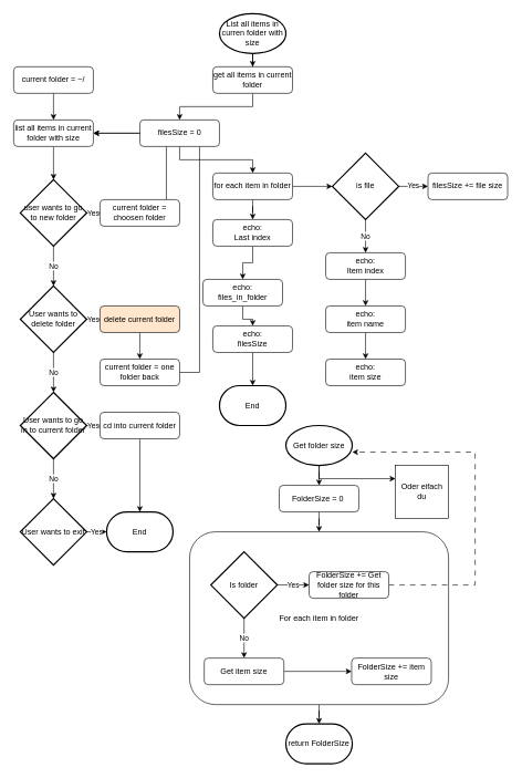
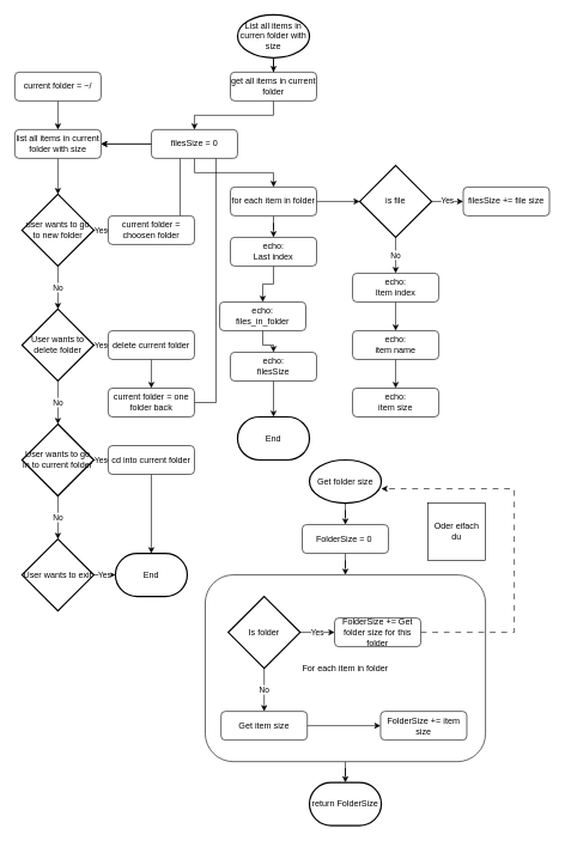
- <mxCell id="34" value="delete current folder" style="rounded=1;whiteSpace=wrap;html=1;fontSize=12;glass=0;strokeWidth=1;shadow=0;fillColor=#ffe6cc;" vertex="1" parent="1"><mxGeometry x="150" y="460" width="120" height="40" as="geometry" /></mxCell>
+ <mxCell id="34" value="delete current folder" style="rounded=1;whiteSpace=wrap;html=1;fontSize=12;glass=0;strokeWidth=1;shadow=0;" vertex="1" parent="1"><mxGeometry x="150" y="460" width="120" height="40" as="geometry" /></mxCell>
- <mxCell id="16" style="edgeStyle=orthogonalEdgeStyle;rounded=0;orthogonalLoop=1;jettySize=auto;html=1;exitX=0.5;exitY=1;exitDx=0;exitDy=0;exitPerimeter=0;" edge="1" parent="1" source="17" target="44"><mxGeometry relative="1" as="geometry"><Array as="points"><mxPoint x="480" y="720" /></Array></mxGeometry></mxCell>
